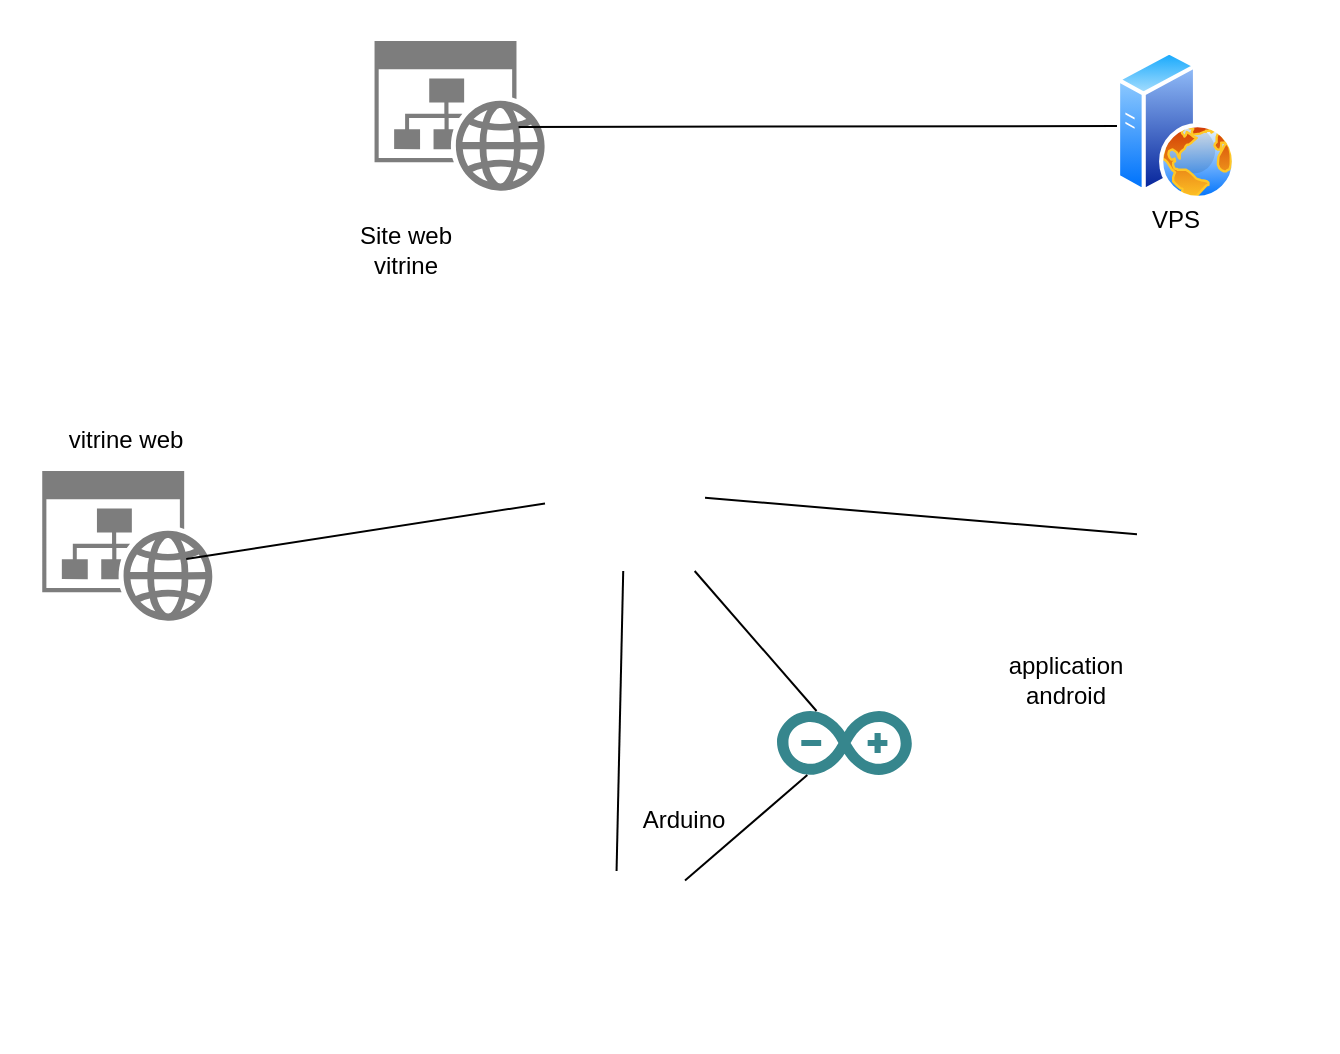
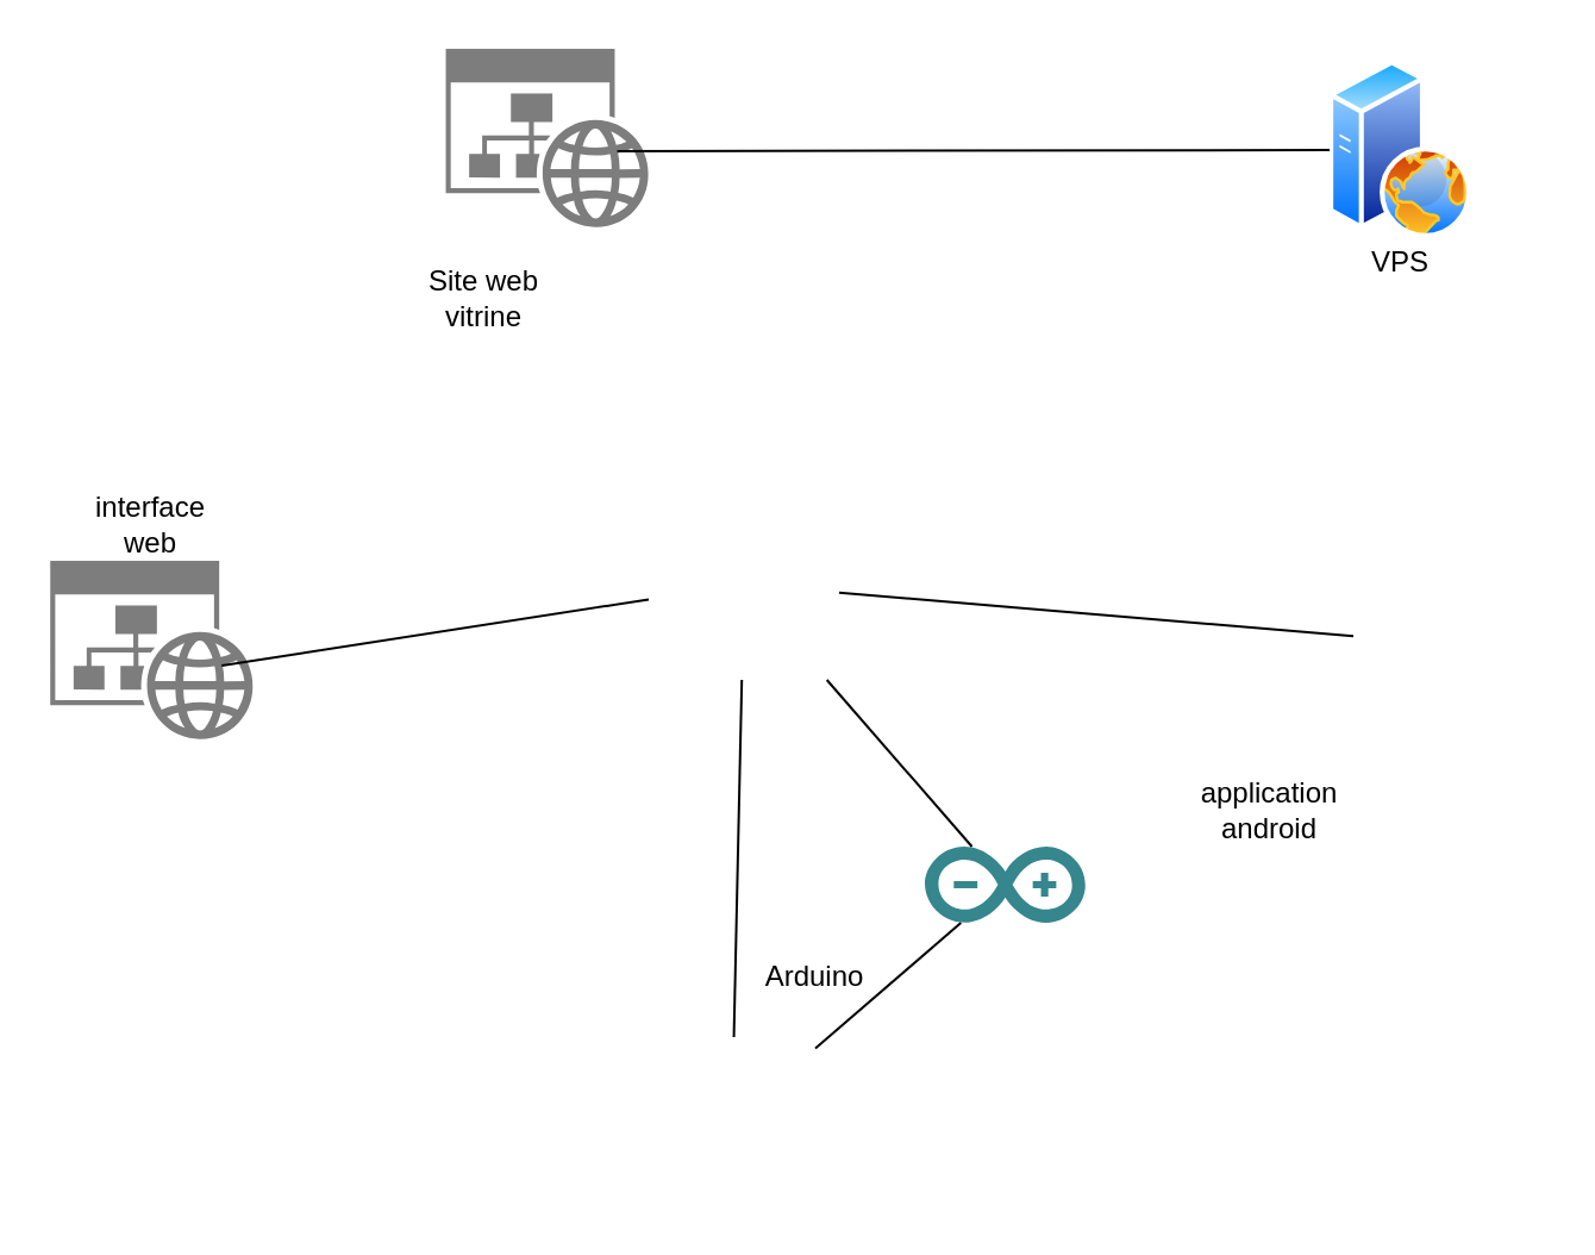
- <mxCell id="14" value="vitrine web" style="text;html=1;strokeColor=none;fillColor=none;align=center;verticalAlign=middle;whiteSpace=wrap;rounded=0;" vertex="1" parent="1"><mxGeometry x="33.24" y="205" width="60" height="30" as="geometry" /></mxCell>
+ <mxCell id="14" value="interface web" style="text;html=1;strokeColor=none;fillColor=none;align=center;verticalAlign=middle;whiteSpace=wrap;rounded=0;" vertex="1" parent="1"><mxGeometry x="33.24" y="205" width="60" height="30" as="geometry" /></mxCell>
